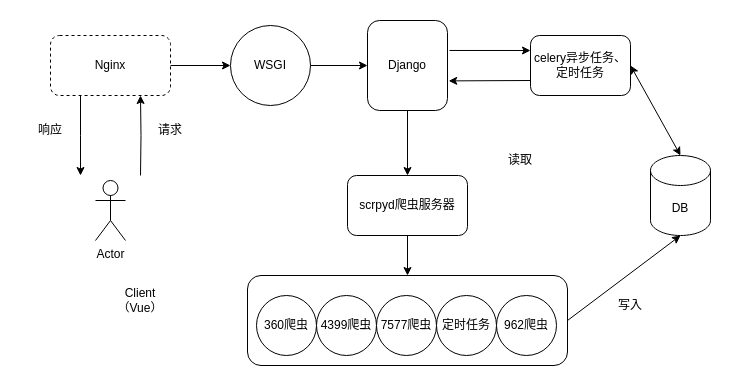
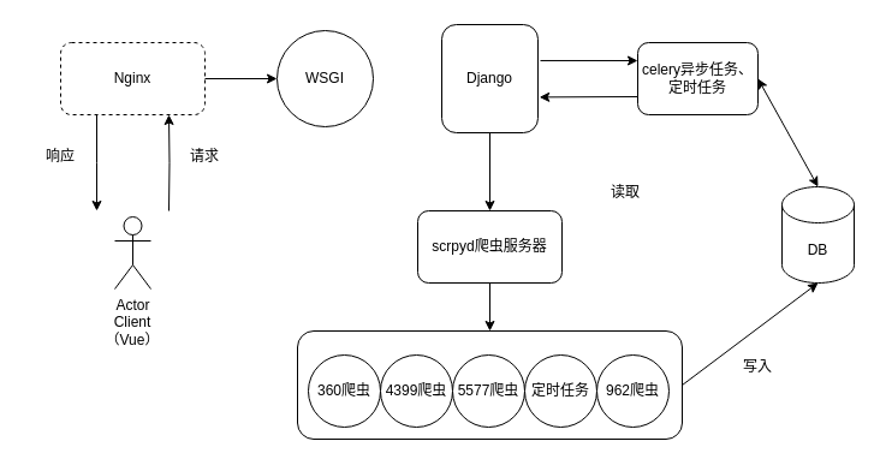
- <mxCell id="11" value="" style="endArrow=classic;html=1;rounded=0;exitX=1;exitY=0.5;exitDx=0;exitDy=0;" edge="1" parent="2" source="9" target="10"><mxGeometry width="50" height="50" relative="1" as="geometry"><mxPoint x="300" y="165" as="sourcePoint" /><mxPoint x="350" y="115" as="targetPoint" /></mxGeometry></mxCell>
- <mxCell id="31" value="Client （Vue）" style="text;html=1;strokeColor=none;fillColor=none;align=center;verticalAlign=middle;whiteSpace=wrap;rounded=0;" vertex="1" parent="2"><mxGeometry x="90" y="265" width="60" height="30" as="geometry" /></mxCell>
+ <mxCell id="31" value="Client （Vue）" style="text;html=1;strokeColor=none;fillColor=none;align=center;verticalAlign=middle;whiteSpace=wrap;rounded=0;" vertex="1" parent="2"><mxGeometry x="60" y="240" width="60" height="30" as="geometry" /></mxCell>
- <mxCell id="19" value="7577爬虫" style="ellipse;whiteSpace=wrap;html=1;aspect=fixed;" vertex="1" parent="15"><mxGeometry x="132" y="20" width="60" height="60" as="geometry" /></mxCell>
+ <mxCell id="19" value="5577爬虫" style="ellipse;whiteSpace=wrap;html=1;aspect=fixed;" vertex="1" parent="15"><mxGeometry x="132" y="20" width="60" height="60" as="geometry" /></mxCell>
